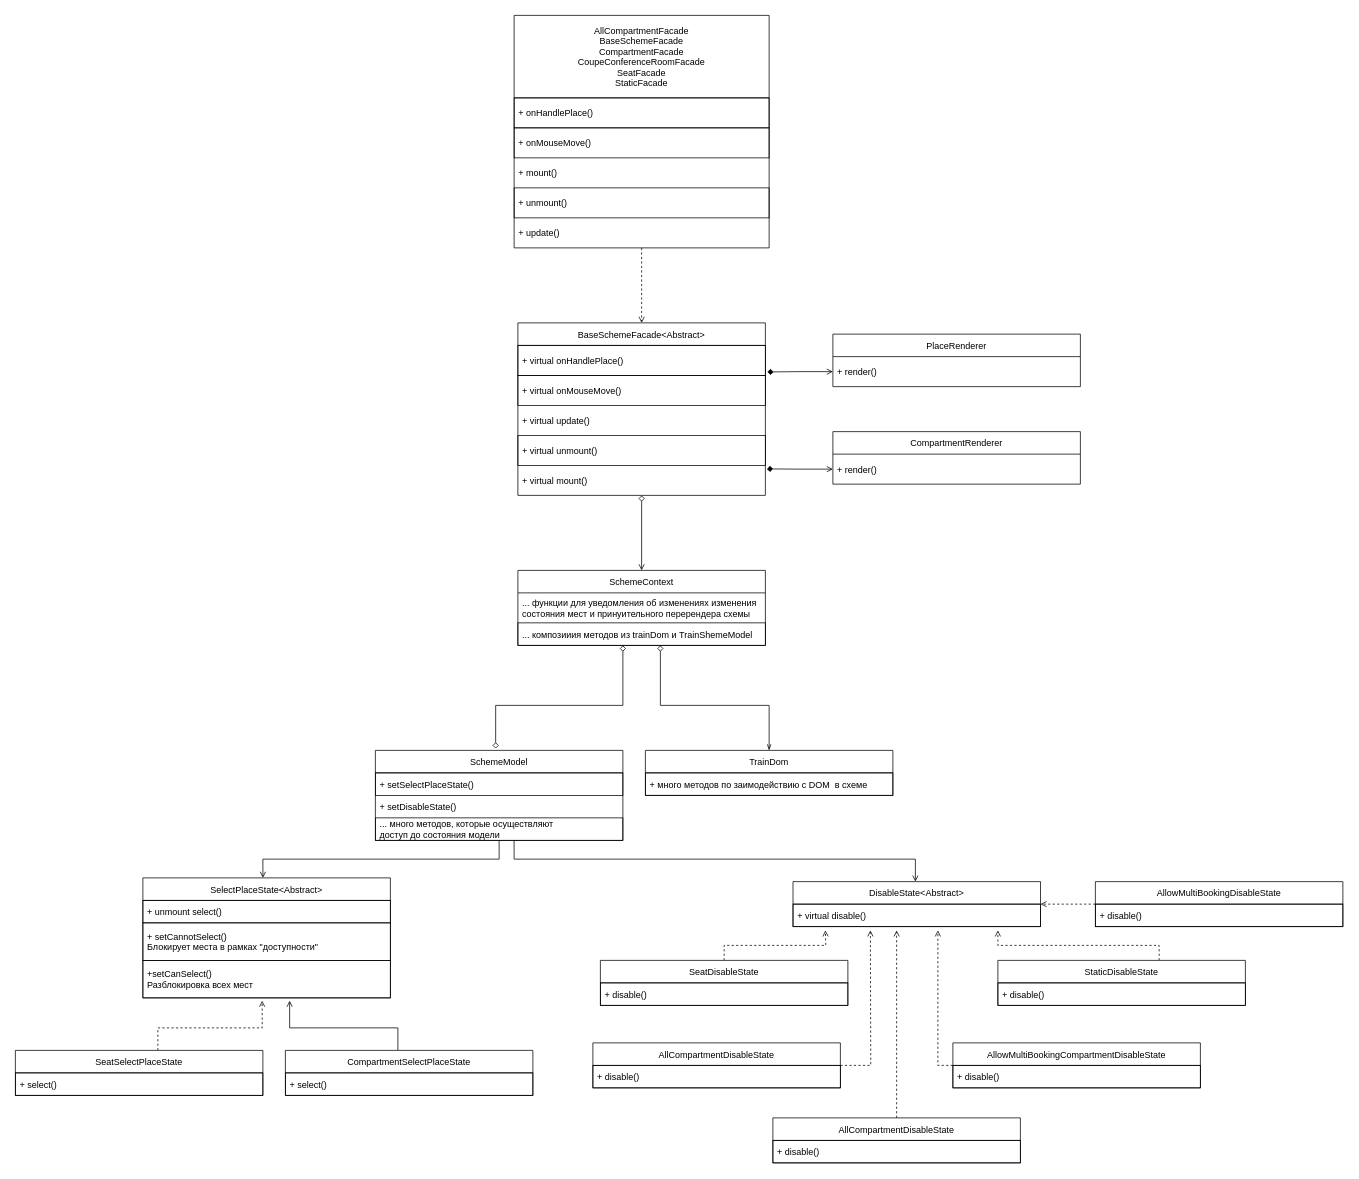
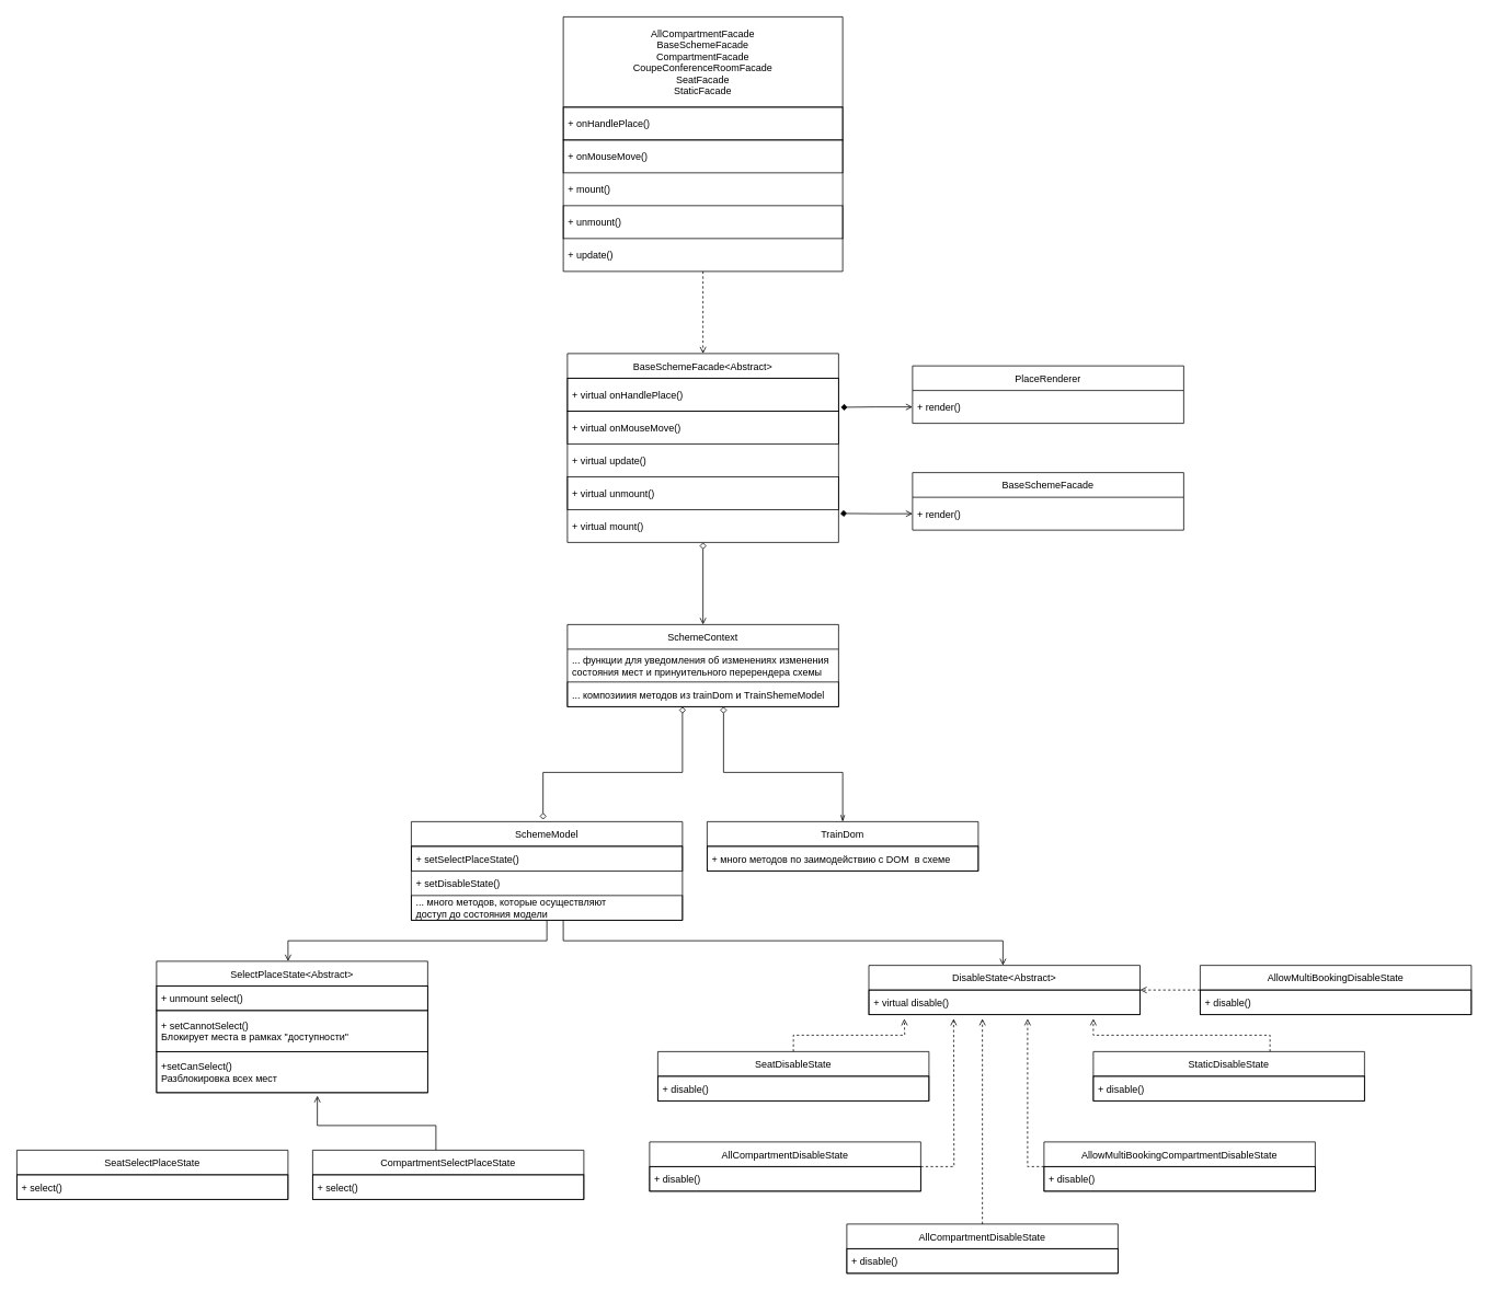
- <mxCell id="47" value="CompartmentRenderer" style="swimlane;fontStyle=0;childLayout=stackLayout;horizontal=1;startSize=30;horizontalStack=0;resizeParent=1;resizeParentMax=0;resizeLast=0;collapsible=1;marginBottom=0;" vertex="1" parent="1"><mxGeometry x="1110" y="575" width="330" height="70" as="geometry" /></mxCell>
+ <mxCell id="47" value="BaseSchemeFacade" style="swimlane;fontStyle=0;childLayout=stackLayout;horizontal=1;startSize=30;horizontalStack=0;resizeParent=1;resizeParentMax=0;resizeLast=0;collapsible=1;marginBottom=0;" vertex="1" parent="1"><mxGeometry x="1110" y="575" width="330" height="70" as="geometry" /></mxCell>
- <mxCell id="11" style="edgeStyle=orthogonalEdgeStyle;rounded=0;orthogonalLoop=1;jettySize=auto;html=1;entryX=0.482;entryY=1.075;entryDx=0;entryDy=0;entryPerimeter=0;startArrow=none;startFill=0;endArrow=open;endFill=0;dashed=1;" parent="1" source="12" target="10" edge="1"><mxGeometry relative="1" as="geometry"><Array as="points"><mxPoint x="210" y="1370" /><mxPoint x="349" y="1370" /></Array></mxGeometry></mxCell>
